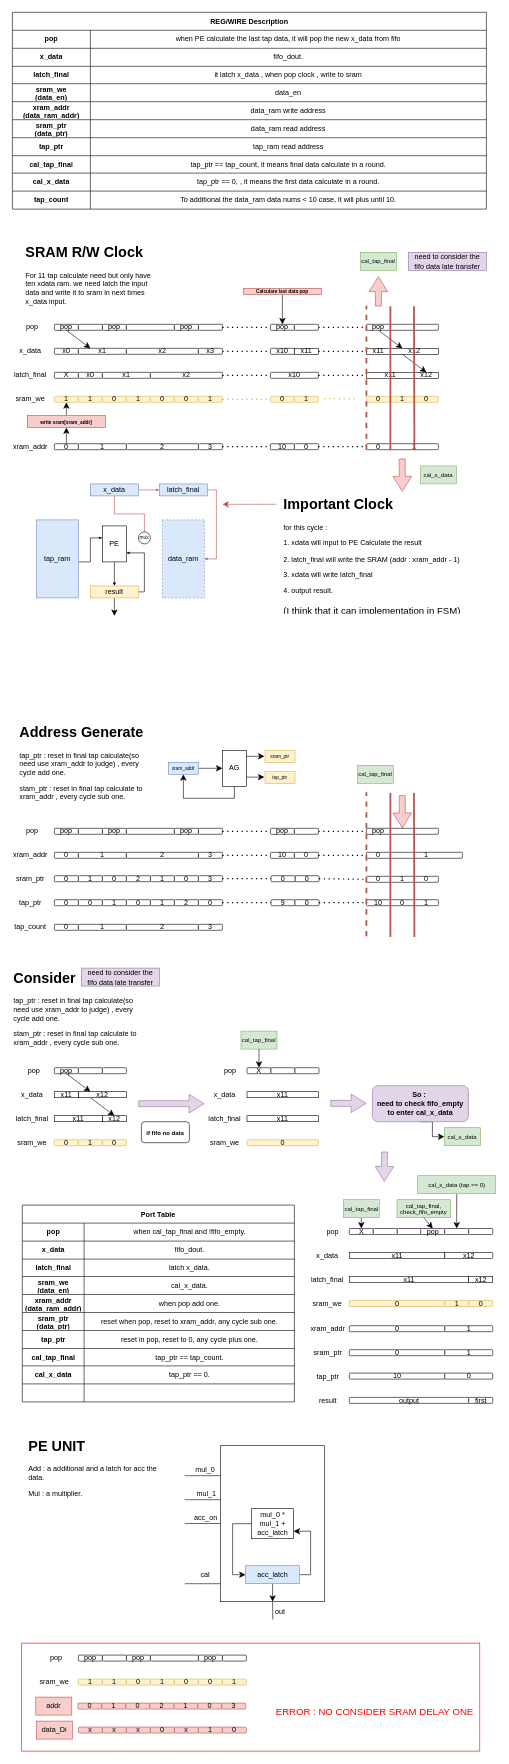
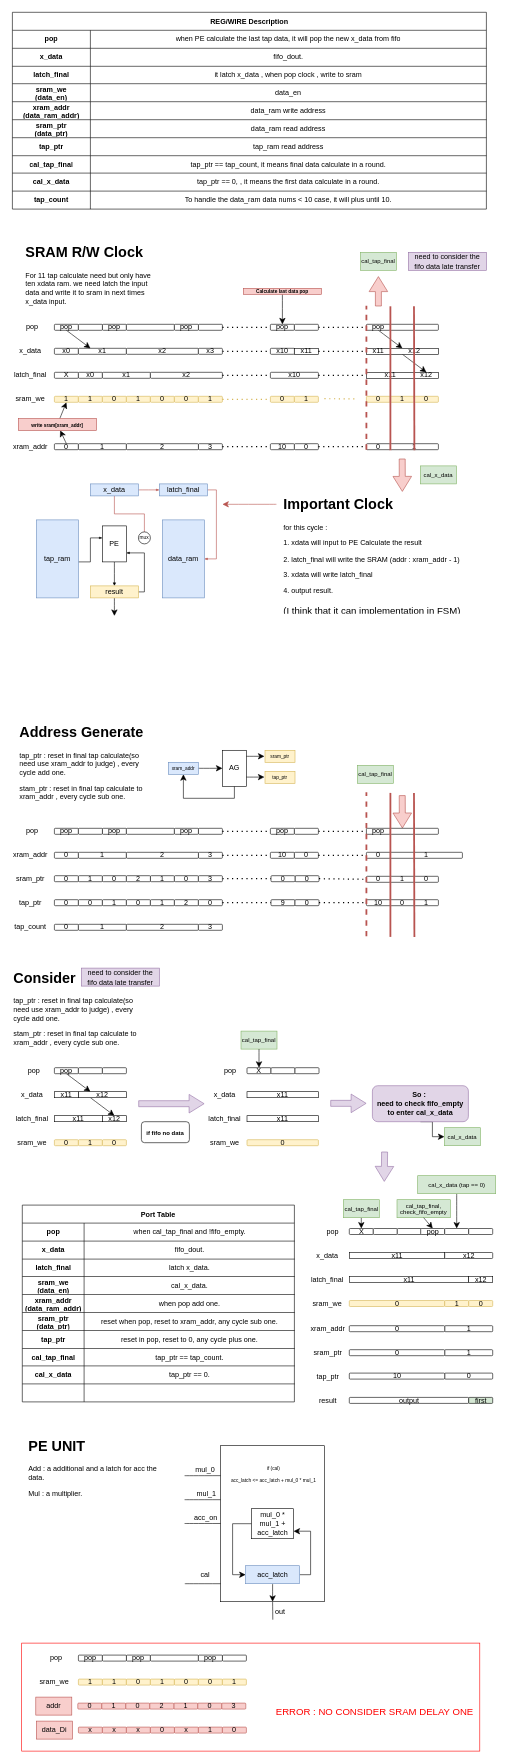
- <mxCell id="354" value="To additional the data_ram data nums &amp;lt; 10 case, it will plus until 10." style="shape=partialRectangle;html=1;whiteSpace=wrap;connectable=0;strokeColor=inherit;overflow=hidden;fillColor=none;top=0;left=0;bottom=0;right=0;pointerEvents=1;" vertex="1" parent="352"><mxGeometry x="130" width="660" height="30" as="geometry"><mxRectangle width="660" height="30" as="alternateBounds" /></mxGeometry></mxCell>
+ <mxCell id="354" value="To handle the data_ram data nums &amp;lt; 10 case, it will plus until 10." style="shape=partialRectangle;html=1;whiteSpace=wrap;connectable=0;strokeColor=inherit;overflow=hidden;fillColor=none;top=0;left=0;bottom=0;right=0;pointerEvents=1;" vertex="1" parent="352"><mxGeometry x="130" width="660" height="30" as="geometry"><mxRectangle width="660" height="30" as="alternateBounds" /></mxGeometry></mxCell>
- <mxCell id="127" value="&lt;p style=&quot;line-height: 50%;&quot;&gt;&lt;font style=&quot;font-size: 8px;&quot;&gt;&lt;b&gt;write sram[xram_addr]&lt;/b&gt;&lt;/font&gt;&lt;/p&gt;" style="text;html=1;align=center;verticalAlign=middle;whiteSpace=wrap;rounded=0;fontSize=16;fillColor=#f8cecc;strokeColor=#b85450;" vertex="1" parent="1"><mxGeometry x="45" y="692" width="130" height="20" as="geometry" /></mxCell>
+ <mxCell id="127" value="&lt;p style=&quot;line-height: 50%;&quot;&gt;&lt;font style=&quot;font-size: 8px;&quot;&gt;&lt;b&gt;write sram[xram_addr]&lt;/b&gt;&lt;/font&gt;&lt;/p&gt;" style="text;html=1;align=center;verticalAlign=middle;whiteSpace=wrap;rounded=0;fontSize=16;fillColor=#f8cecc;strokeColor=#b85450;" vertex="1" parent="1"><mxGeometry x="30" y="697" width="130" height="20" as="geometry" /></mxCell>
- <mxCell id="104" value="data_ram" style="rounded=0;whiteSpace=wrap;html=1;fillColor=#dae8fc;strokeColor=#6c8ebf;dashed=1;" vertex="1" parent="1"><mxGeometry x="270" y="866" width="70" height="130" as="geometry" /></mxCell>
+ <mxCell id="104" value="data_ram" style="rounded=0;whiteSpace=wrap;html=1;fillColor=#dae8fc;strokeColor=#6c8ebf;" vertex="1" parent="1"><mxGeometry x="270" y="866" width="70" height="130" as="geometry" /></mxCell>
- <mxCell id="236" value="first" style="rounded=1;whiteSpace=wrap;html=1;" vertex="1" parent="1"><mxGeometry x="780.5" y="2328.5" width="40" height="10" as="geometry" /></mxCell>
+ <mxCell id="236" value="first" style="rounded=1;whiteSpace=wrap;html=1;fillColor=#d5e8d4;" vertex="1" parent="1"><mxGeometry x="780.5" y="2328.5" width="40" height="10" as="geometry" /></mxCell>
+ <mxCell id="281" value="&lt;div&gt;&lt;font style=&quot;font-size: 8px;&quot;&gt;if (cal)&lt;/font&gt;&lt;/div&gt;&lt;font style=&quot;font-size: 8px;&quot;&gt;acc_latch &amp;lt;= acc_latch + mul_0 * mul_1&lt;/font&gt;" style="text;html=1;align=center;verticalAlign=middle;whiteSpace=wrap;rounded=0;fontSize=16;" vertex="1" parent="1"><mxGeometry x="375.5" y="2439" width="159" height="30" as="geometry" /></mxCell>
